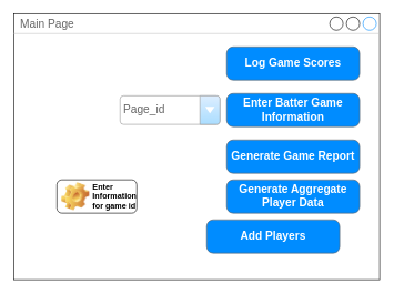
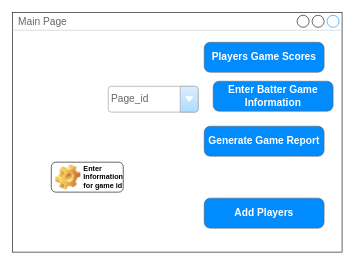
- <mxCell id="4" value="Log Game Scores" style="strokeWidth=1;shadow=0;dashed=0;align=center;html=1;shape=mxgraph.mockup.buttons.button;strokeColor=#666666;fontColor=#ffffff;mainText=;buttonStyle=round;fontSize=17;fontStyle=1;fillColor=#008cff;whiteSpace=wrap;" parent="1" vertex="1"><mxGeometry x="340" y="70" width="200" height="50" as="geometry" /></mxCell>
+ <mxCell id="4" value="Players Game Scores" style="strokeWidth=1;shadow=0;dashed=0;align=center;html=1;shape=mxgraph.mockup.buttons.button;strokeColor=#666666;fontColor=#ffffff;mainText=;buttonStyle=round;fontSize=17;fontStyle=1;fillColor=#008cff;whiteSpace=wrap;" parent="1" vertex="1"><mxGeometry x="340" y="70" width="200" height="50" as="geometry" /></mxCell>
- <mxCell id="5" value="Enter Batter Game Information" style="strokeWidth=1;shadow=0;dashed=0;align=center;html=1;shape=mxgraph.mockup.buttons.button;strokeColor=#666666;fontColor=#ffffff;mainText=;buttonStyle=round;fontSize=17;fontStyle=1;fillColor=#008cff;whiteSpace=wrap;" parent="1" vertex="1"><mxGeometry x="340" y="140" width="200" height="50" as="geometry" /></mxCell>
+ <mxCell id="5" value="Enter Batter Game Information" style="strokeWidth=1;shadow=0;dashed=0;align=center;html=1;shape=mxgraph.mockup.buttons.button;strokeColor=#666666;fontColor=#ffffff;mainText=;buttonStyle=round;fontSize=17;fontStyle=1;fillColor=#008cff;whiteSpace=wrap;" parent="1" vertex="1"><mxGeometry x="355" y="135" width="200" height="50" as="geometry" /></mxCell>
- <mxCell id="3" value="Generate Aggregate Player Data" style="strokeWidth=1;shadow=0;dashed=0;align=center;html=1;shape=mxgraph.mockup.buttons.button;strokeColor=#666666;fontColor=#ffffff;mainText=;buttonStyle=round;fontSize=17;fontStyle=1;fillColor=#008cff;whiteSpace=wrap;" parent="1" vertex="1"><mxGeometry x="340" y="270" width="200" height="50" as="geometry" /></mxCell>
- <mxCell id="7" value="Add Players" style="strokeWidth=1;shadow=0;dashed=0;align=center;html=1;shape=mxgraph.mockup.buttons.button;strokeColor=#666666;fontColor=#ffffff;mainText=;buttonStyle=round;fontSize=17;fontStyle=1;fillColor=#008cff;whiteSpace=wrap;" parent="1" vertex="1"><mxGeometry x="310" y="330" width="200" height="50" as="geometry" /></mxCell>
+ <mxCell id="7" value="Add Players" style="strokeWidth=1;shadow=0;dashed=0;align=center;html=1;shape=mxgraph.mockup.buttons.button;strokeColor=#666666;fontColor=#ffffff;mainText=;buttonStyle=round;fontSize=17;fontStyle=1;fillColor=#008cff;whiteSpace=wrap;" parent="1" vertex="1"><mxGeometry x="340" y="330" width="200" height="50" as="geometry" /></mxCell>
